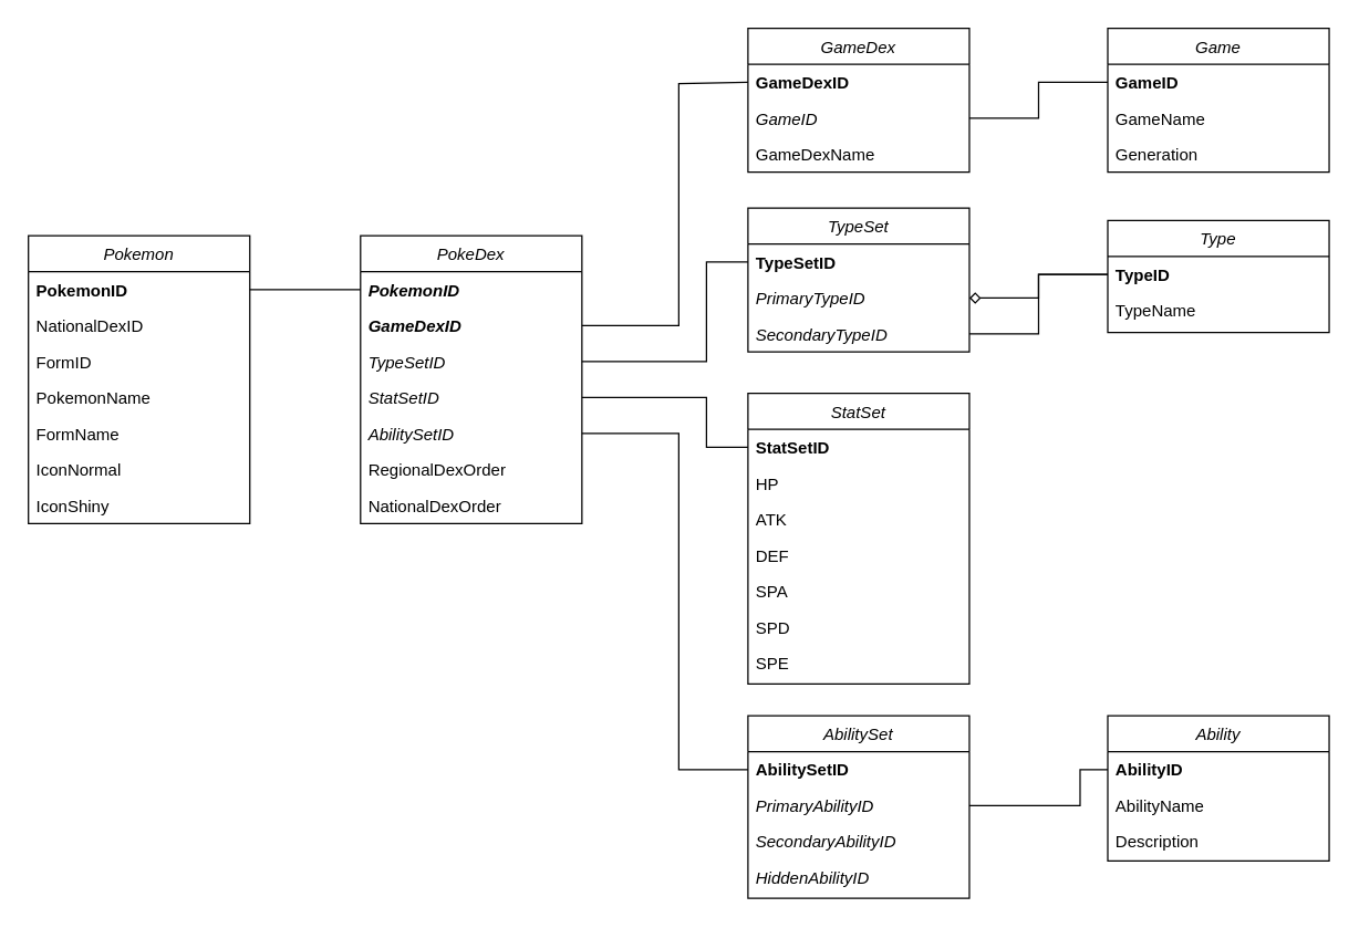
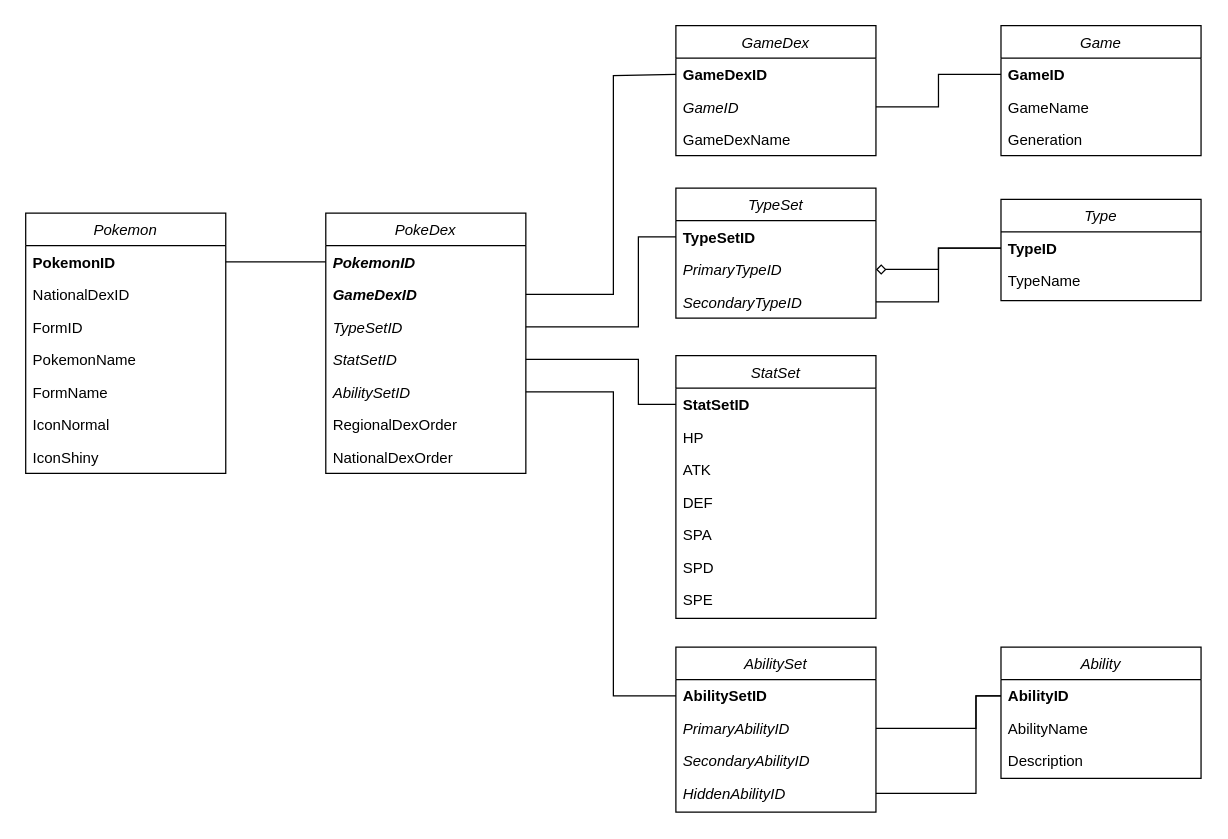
+ <mxCell id="43" style="edgeStyle=orthogonalEdgeStyle;rounded=0;orthogonalLoop=1;jettySize=auto;html=1;exitX=0;exitY=0.5;exitDx=0;exitDy=0;entryX=1;entryY=0.5;entryDx=0;entryDy=0;endArrow=none;endFill=0;" parent="1" source="40" target="37" edge="1"><mxGeometry relative="1" as="geometry"><Array as="points"><mxPoint x="780" y="556" /><mxPoint x="780" y="634" /></Array></mxGeometry></mxCell>
